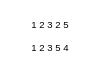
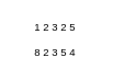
- <mxCell id="3" value="&lt;font style=&quot;font-size: 16px&quot;&gt;1 2 3 5 4&lt;/font&gt;&amp;nbsp;" style="text;html=1;strokeColor=none;fillColor=none;align=center;verticalAlign=middle;whiteSpace=wrap;rounded=0;" vertex="1" parent="1"><mxGeometry x="20" y="60" width="130" height="40" as="geometry" /></mxCell>
+ <mxCell id="3" value="&lt;font style=&quot;font-size: 16px&quot;&gt;8 2 3 5 4&lt;/font&gt;&amp;nbsp;" style="text;html=1;strokeColor=none;fillColor=none;align=center;verticalAlign=middle;whiteSpace=wrap;rounded=0;" vertex="1" parent="1"><mxGeometry x="20" y="60" width="130" height="40" as="geometry" /></mxCell>
